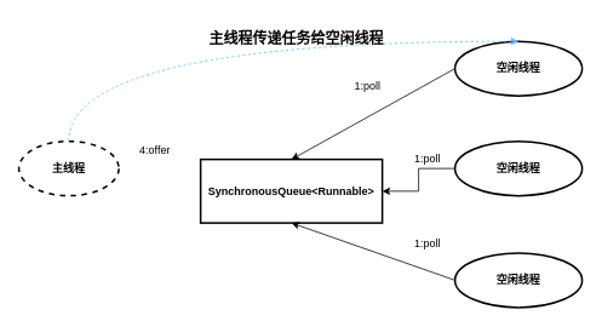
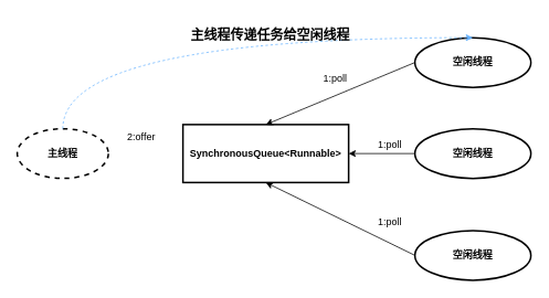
- <mxCell id="12" value="4:offer" style="text;html=1;strokeColor=none;fillColor=none;align=center;verticalAlign=middle;whiteSpace=wrap;rounded=0;" vertex="1" parent="1"><mxGeometry x="150" y="155" width="40" height="20" as="geometry" /></mxCell>
+ <mxCell id="12" value="2:offer" style="text;html=1;strokeColor=none;fillColor=none;align=center;verticalAlign=middle;whiteSpace=wrap;rounded=0;" vertex="1" parent="1"><mxGeometry x="150" y="155" width="40" height="20" as="geometry" /></mxCell>
- <mxCell id="2" value="&lt;b&gt;SynchronousQueue&amp;lt;Runnable&amp;gt;&lt;/b&gt;" style="rounded=0;whiteSpace=wrap;html=1;strokeWidth=2;" vertex="1" parent="1"><mxGeometry x="220" y="175" width="200" height="70" as="geometry" /></mxCell>
+ <mxCell id="2" value="&lt;b&gt;SynchronousQueue&amp;lt;Runnable&amp;gt;&lt;/b&gt;" style="rounded=0;whiteSpace=wrap;html=1;strokeWidth=2;" vertex="1" parent="1"><mxGeometry x="220" y="150" width="200" height="70" as="geometry" /></mxCell>
